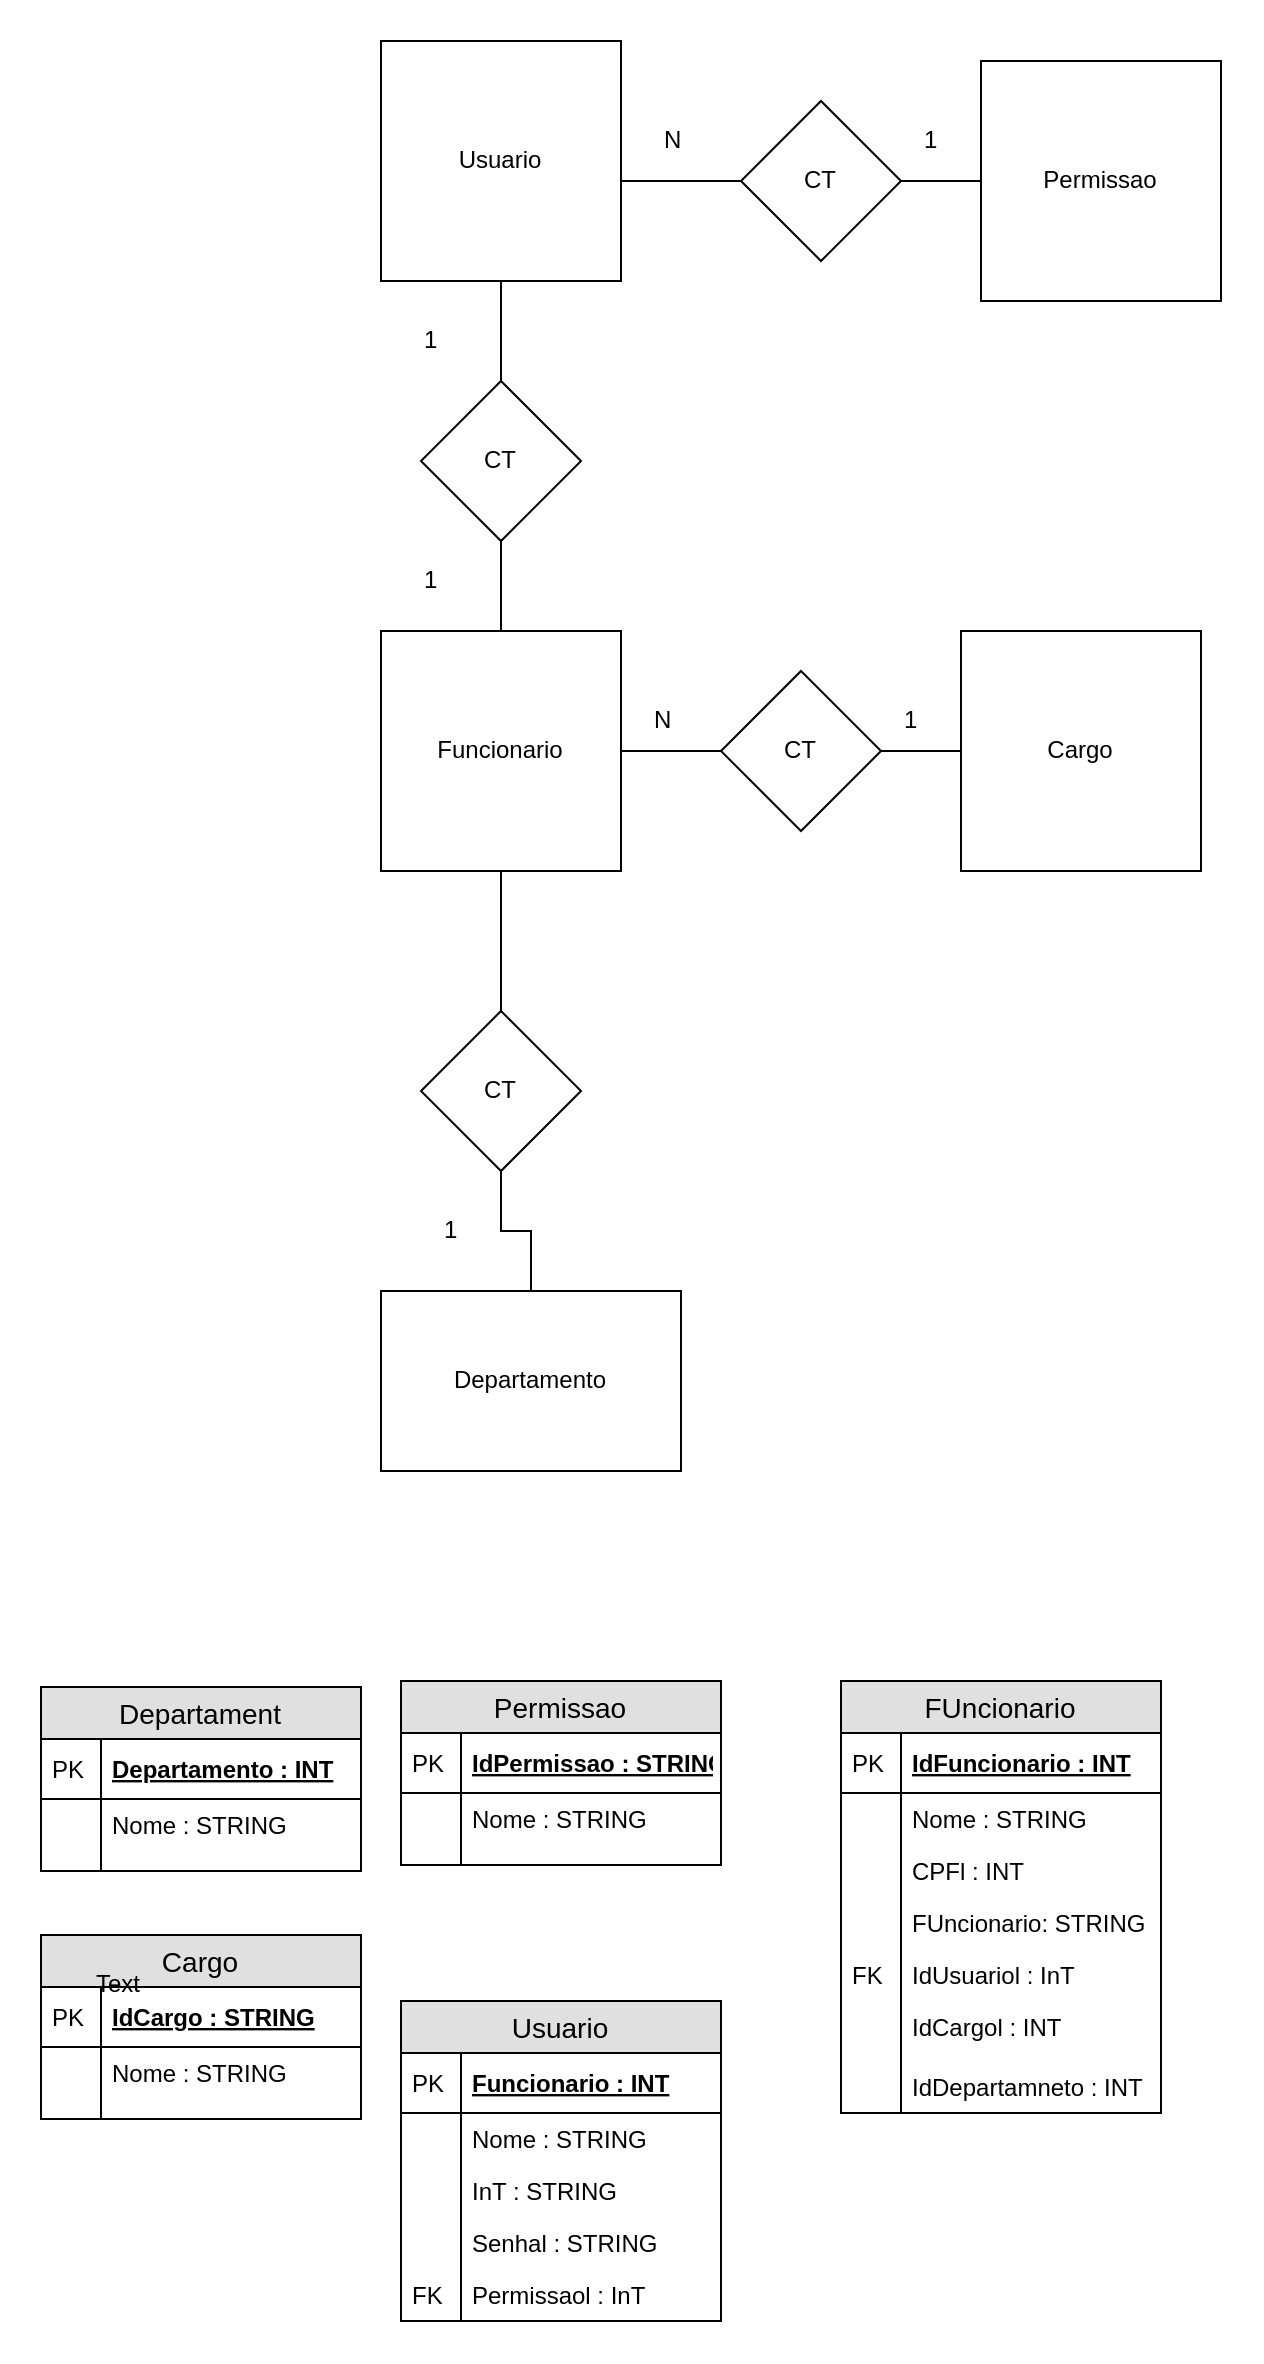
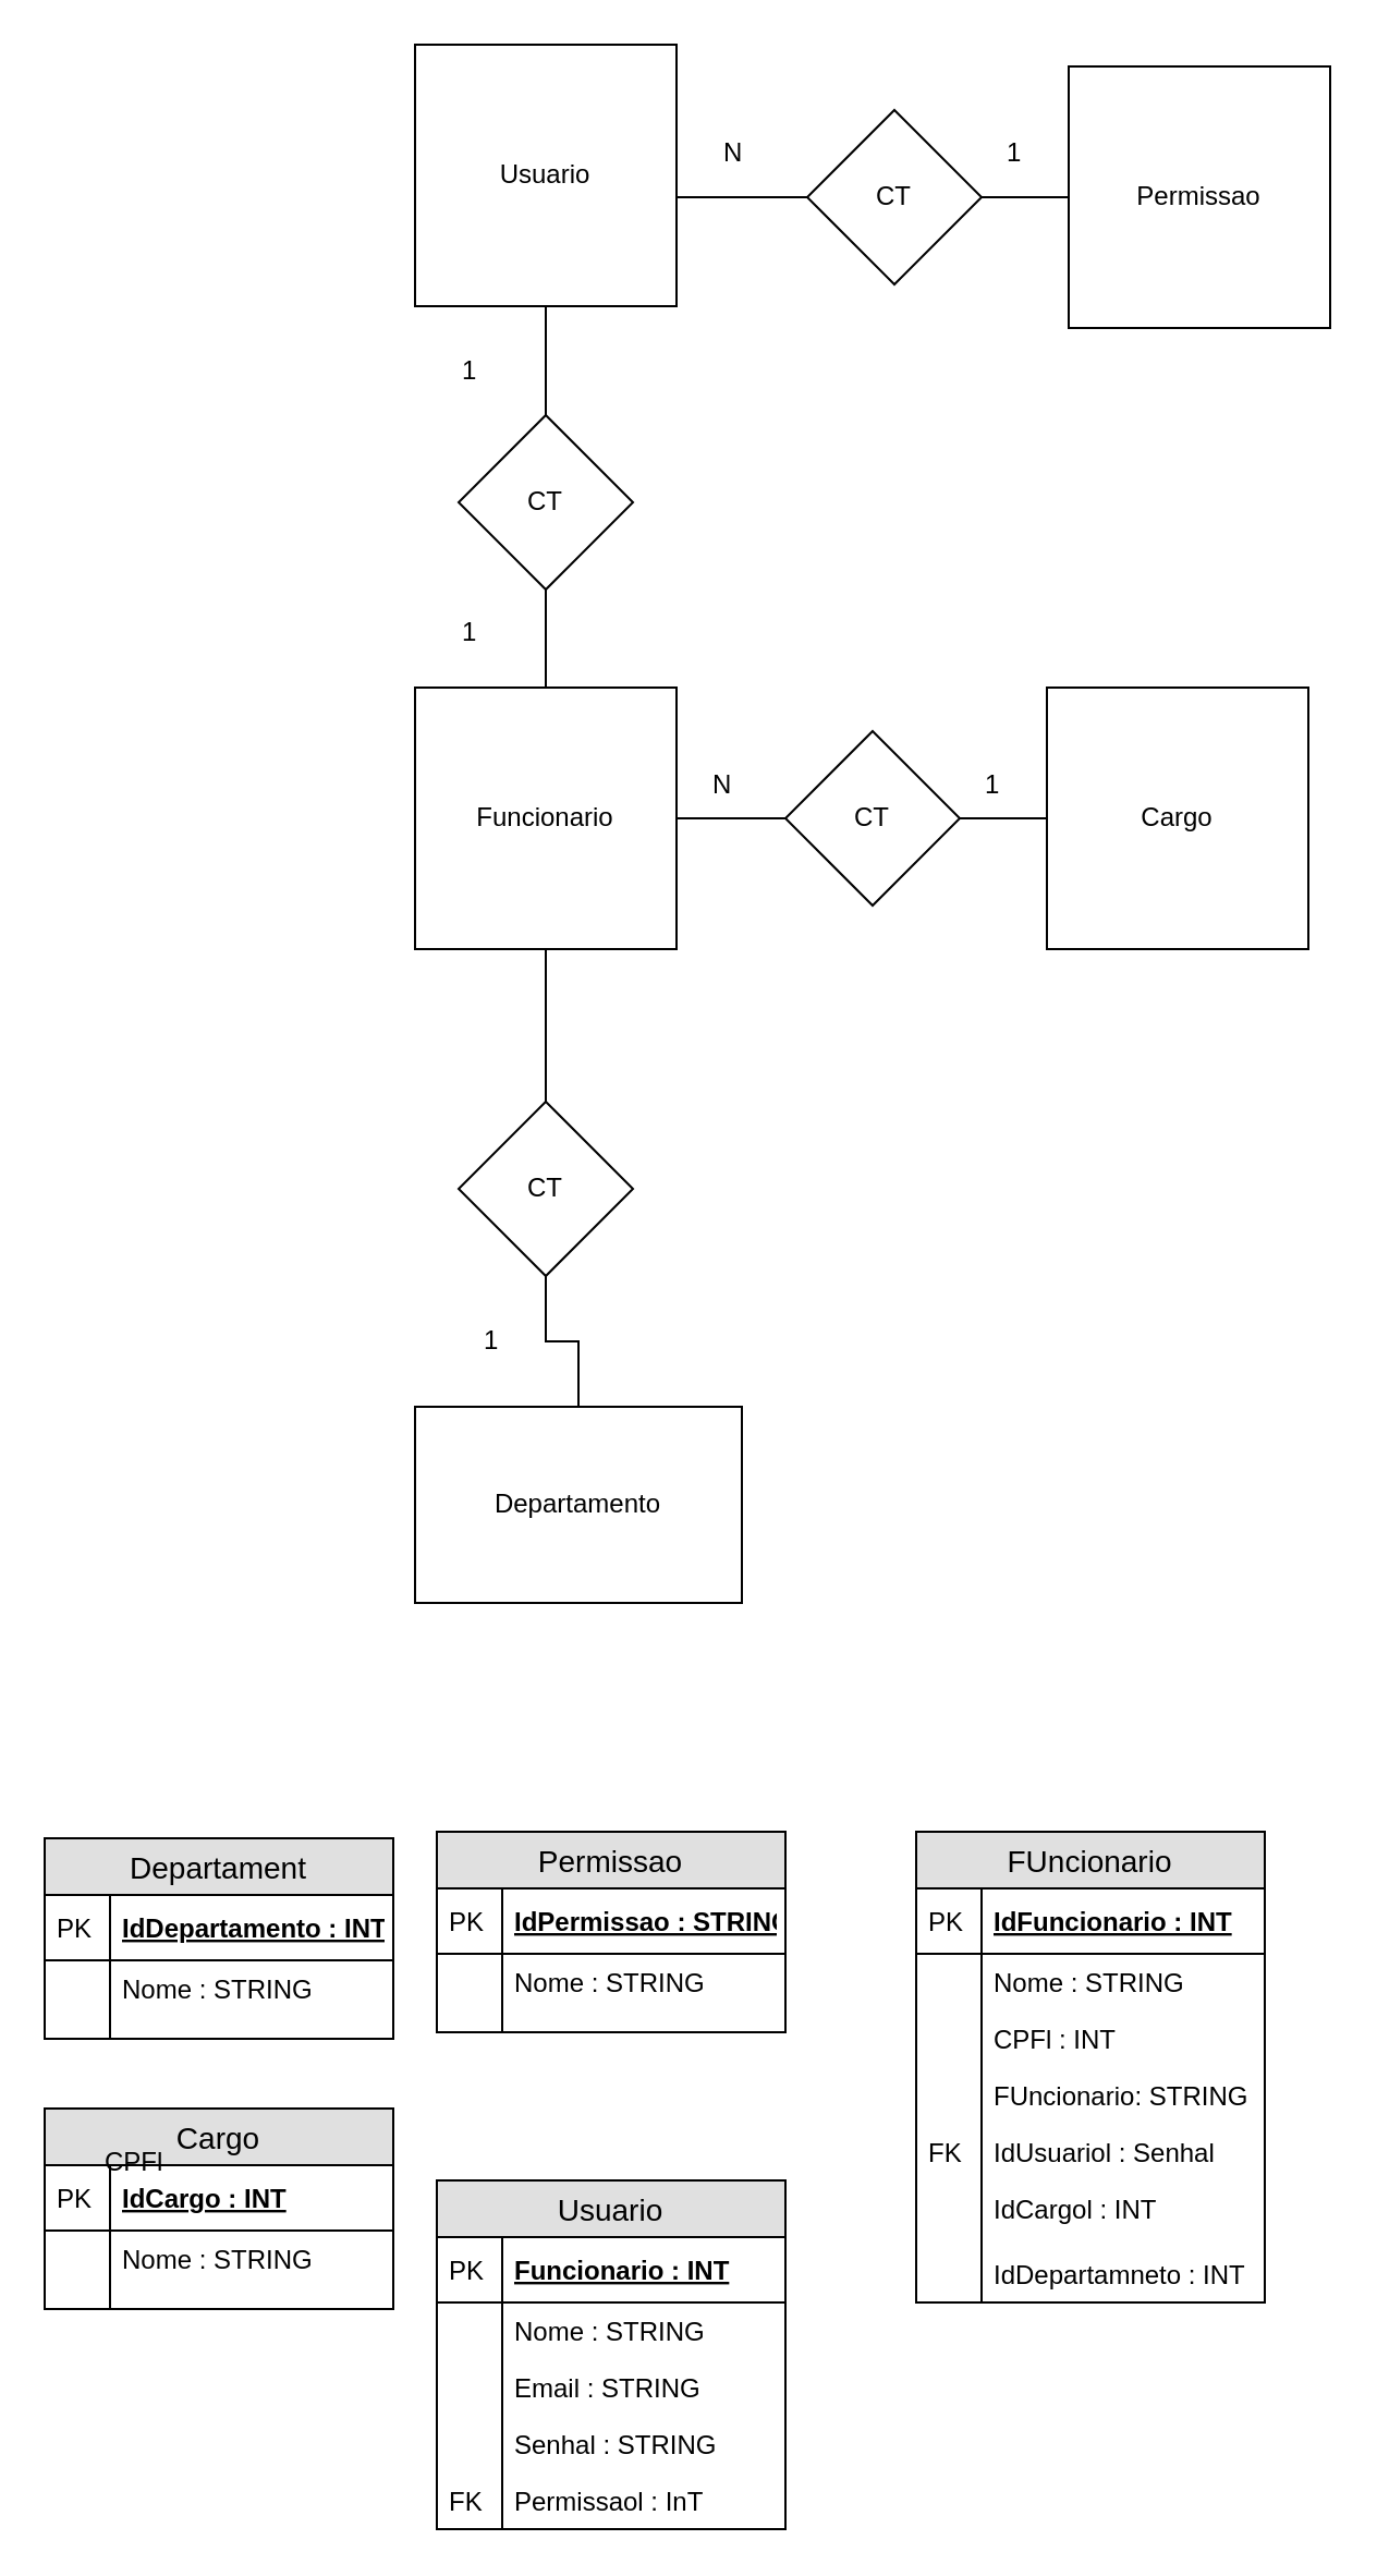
- <mxCell id="60" value="Departamento : INT" style="shape=partialRectangle;top=0;left=0;right=0;bottom=1;align=left;verticalAlign=middle;fillColor=none;spacingLeft=34;spacingRight=4;overflow=hidden;rotatable=0;points=[[0,0.5],[1,0.5]];portConstraint=eastwest;dropTarget=0;fontStyle=5;fontSize=12;" vertex="1" parent="59"><mxGeometry y="26" width="160" height="30" as="geometry" /></mxCell>
+ <mxCell id="60" value="IdDepartamento : INT" style="shape=partialRectangle;top=0;left=0;right=0;bottom=1;align=left;verticalAlign=middle;fillColor=none;spacingLeft=34;spacingRight=4;overflow=hidden;rotatable=0;points=[[0,0.5],[1,0.5]];portConstraint=eastwest;dropTarget=0;fontStyle=5;fontSize=12;" vertex="1" parent="59"><mxGeometry y="26" width="160" height="30" as="geometry" /></mxCell>
- <mxCell id="53" value="IdUsuariol : InT" style="shape=partialRectangle;top=0;left=0;right=0;bottom=0;align=left;verticalAlign=top;fillColor=none;spacingLeft=34;spacingRight=4;overflow=hidden;rotatable=0;points=[[0,0.5],[1,0.5]];portConstraint=eastwest;dropTarget=0;fontSize=12;" vertex="1" parent="44"><mxGeometry y="134" width="160" height="56" as="geometry" /></mxCell>
+ <mxCell id="53" value="IdUsuariol : Senhal" style="shape=partialRectangle;top=0;left=0;right=0;bottom=0;align=left;verticalAlign=top;fillColor=none;spacingLeft=34;spacingRight=4;overflow=hidden;rotatable=0;points=[[0,0.5],[1,0.5]];portConstraint=eastwest;dropTarget=0;fontSize=12;" vertex="1" parent="44"><mxGeometry y="134" width="160" height="56" as="geometry" /></mxCell>
- <mxCell id="73" value="Text" style="text;html=1;resizable=0;points=[];autosize=1;align=left;verticalAlign=top;spacingTop=-4;" vertex="1" parent="1"><mxGeometry x="46" y="982" width="40" height="20" as="geometry" /></mxCell>
+ <mxCell id="73" value="CPFl" style="text;html=1;resizable=0;points=[];autosize=1;align=left;verticalAlign=top;spacingTop=-4;" vertex="1" parent="1"><mxGeometry x="46" y="982" width="40" height="20" as="geometry" /></mxCell>
- <mxCell id="67" value="IdCargo : STRING" style="shape=partialRectangle;top=0;left=0;right=0;bottom=1;align=left;verticalAlign=middle;fillColor=none;spacingLeft=34;spacingRight=4;overflow=hidden;rotatable=0;points=[[0,0.5],[1,0.5]];portConstraint=eastwest;dropTarget=0;fontStyle=5;fontSize=12;" vertex="1" parent="66"><mxGeometry y="26" width="160" height="30" as="geometry" /></mxCell>
+ <mxCell id="67" value="IdCargo : INT" style="shape=partialRectangle;top=0;left=0;right=0;bottom=1;align=left;verticalAlign=middle;fillColor=none;spacingLeft=34;spacingRight=4;overflow=hidden;rotatable=0;points=[[0,0.5],[1,0.5]];portConstraint=eastwest;dropTarget=0;fontStyle=5;fontSize=12;" vertex="1" parent="66"><mxGeometry y="26" width="160" height="30" as="geometry" /></mxCell>
- <mxCell id="38" value="InT : STRING" style="shape=partialRectangle;top=0;left=0;right=0;bottom=0;align=left;verticalAlign=top;fillColor=none;spacingLeft=34;spacingRight=4;overflow=hidden;rotatable=0;points=[[0,0.5],[1,0.5]];portConstraint=eastwest;dropTarget=0;fontSize=12;" vertex="1" parent="33"><mxGeometry y="82" width="160" height="26" as="geometry" /></mxCell>
+ <mxCell id="38" value="Email : STRING" style="shape=partialRectangle;top=0;left=0;right=0;bottom=0;align=left;verticalAlign=top;fillColor=none;spacingLeft=34;spacingRight=4;overflow=hidden;rotatable=0;points=[[0,0.5],[1,0.5]];portConstraint=eastwest;dropTarget=0;fontSize=12;" vertex="1" parent="33"><mxGeometry y="82" width="160" height="26" as="geometry" /></mxCell>
